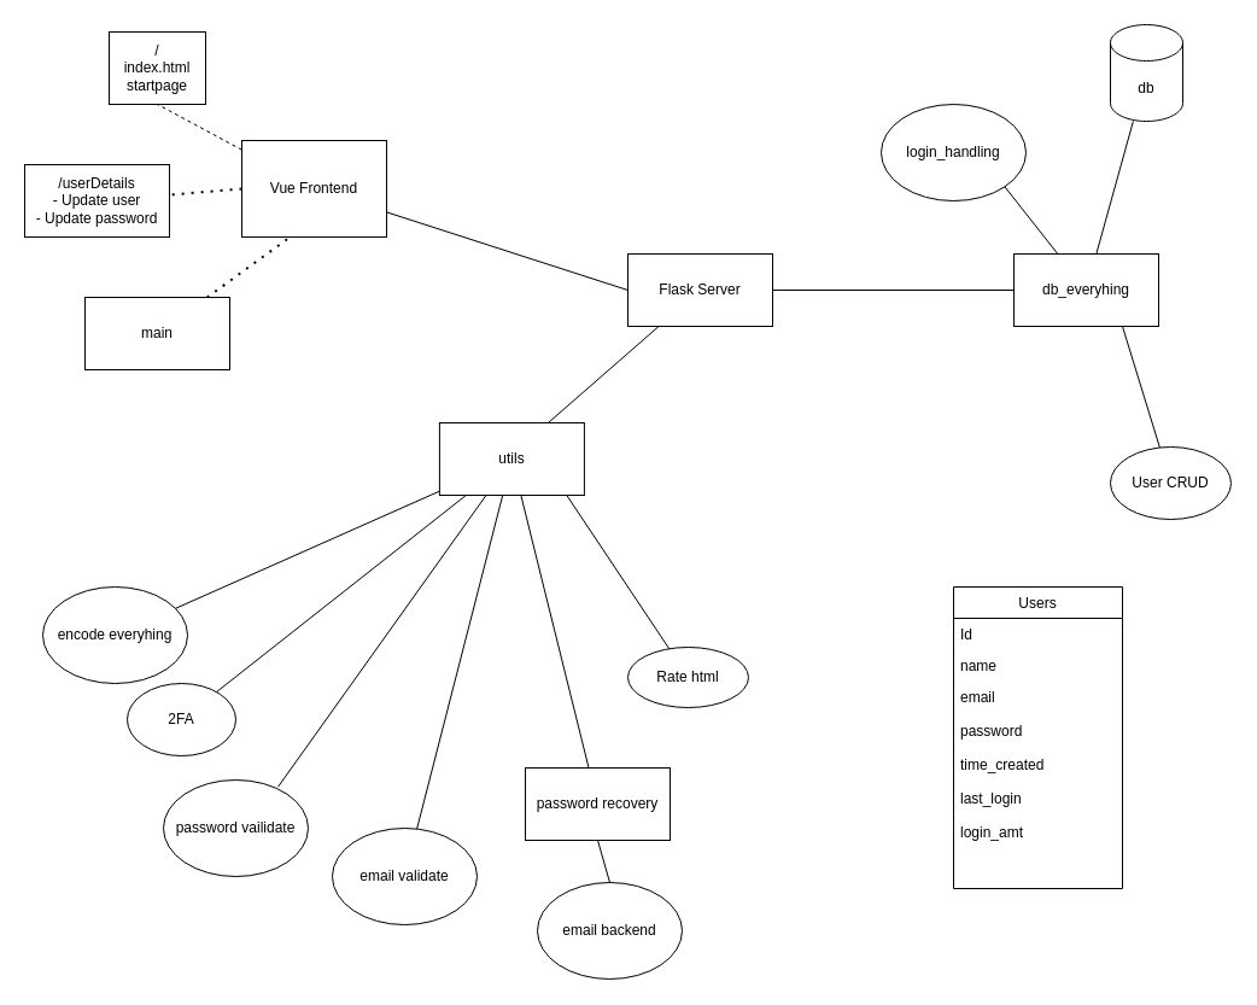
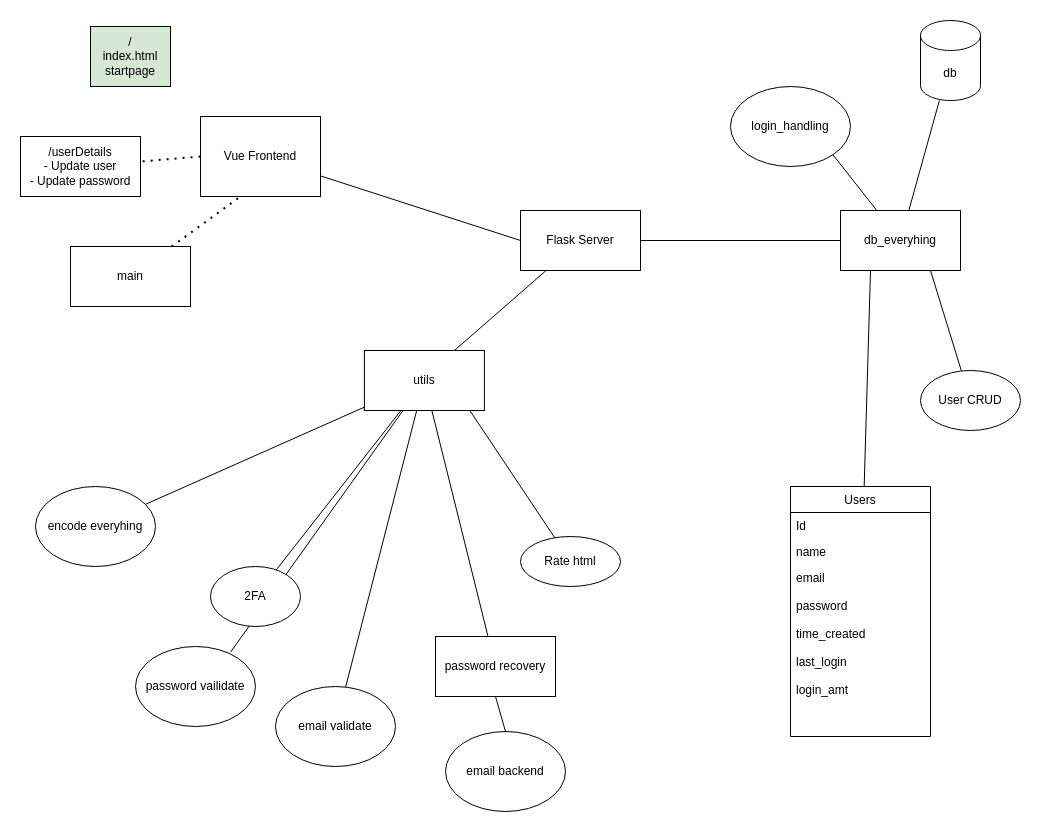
- <mxCell id="4" value="/&lt;br&gt;index.html&lt;br&gt;startpage" style="rounded=0;whiteSpace=wrap;html=1;" vertex="1" parent="1"><mxGeometry x="90" y="26" width="80" height="60" as="geometry" /></mxCell>
+ <mxCell id="4" value="/&lt;br&gt;index.html&lt;br&gt;startpage" style="rounded=0;whiteSpace=wrap;html=1;fillColor=#d5e8d4;" vertex="1" parent="1"><mxGeometry x="90" y="26" width="80" height="60" as="geometry" /></mxCell>
- <mxCell id="8" value="" style="endArrow=none;dashed=1;html=1;entryX=0.5;entryY=1;entryDx=0;entryDy=0;" edge="1" parent="1" source="3" target="4"><mxGeometry width="50" height="50" relative="1" as="geometry"><mxPoint x="300" y="126" as="sourcePoint" /><mxPoint x="350" y="76" as="targetPoint" /></mxGeometry></mxCell>
+ <mxCell id="18" value="" style="endArrow=none;html=1;exitX=0.25;exitY=1;exitDx=0;exitDy=0;" edge="1" parent="1" source="9" target="14"><mxGeometry width="50" height="50" relative="1" as="geometry"><mxPoint x="720" y="560" as="sourcePoint" /><mxPoint x="770" y="510" as="targetPoint" /></mxGeometry></mxCell>
- <mxCell id="32" value="2FA" style="ellipse;whiteSpace=wrap;html=1;" vertex="1" parent="1"><mxGeometry x="105" y="566" width="90" height="60" as="geometry" /></mxCell>
+ <mxCell id="32" value="2FA" style="ellipse;whiteSpace=wrap;html=1;" vertex="1" parent="1"><mxGeometry x="210" y="566" width="90" height="60" as="geometry" /></mxCell>
